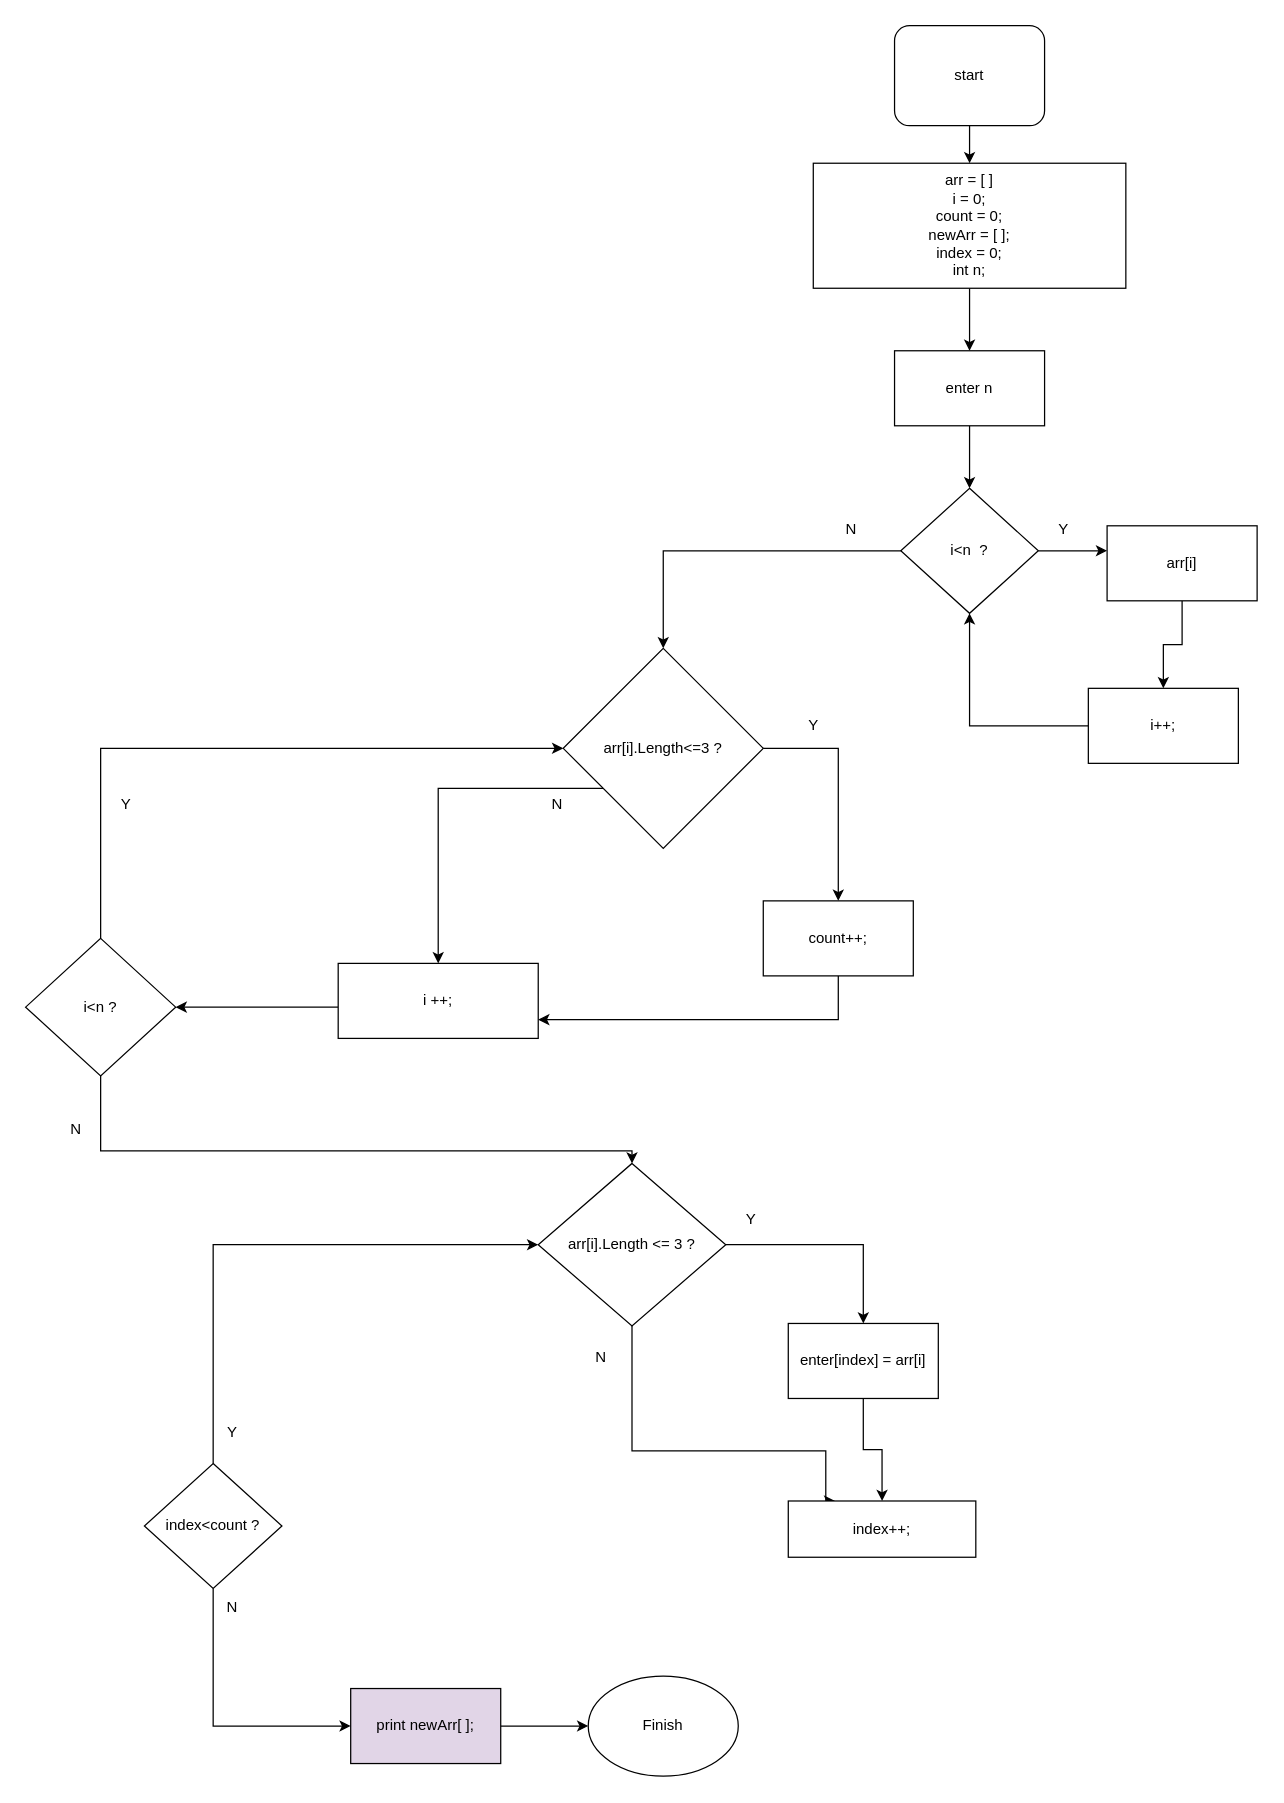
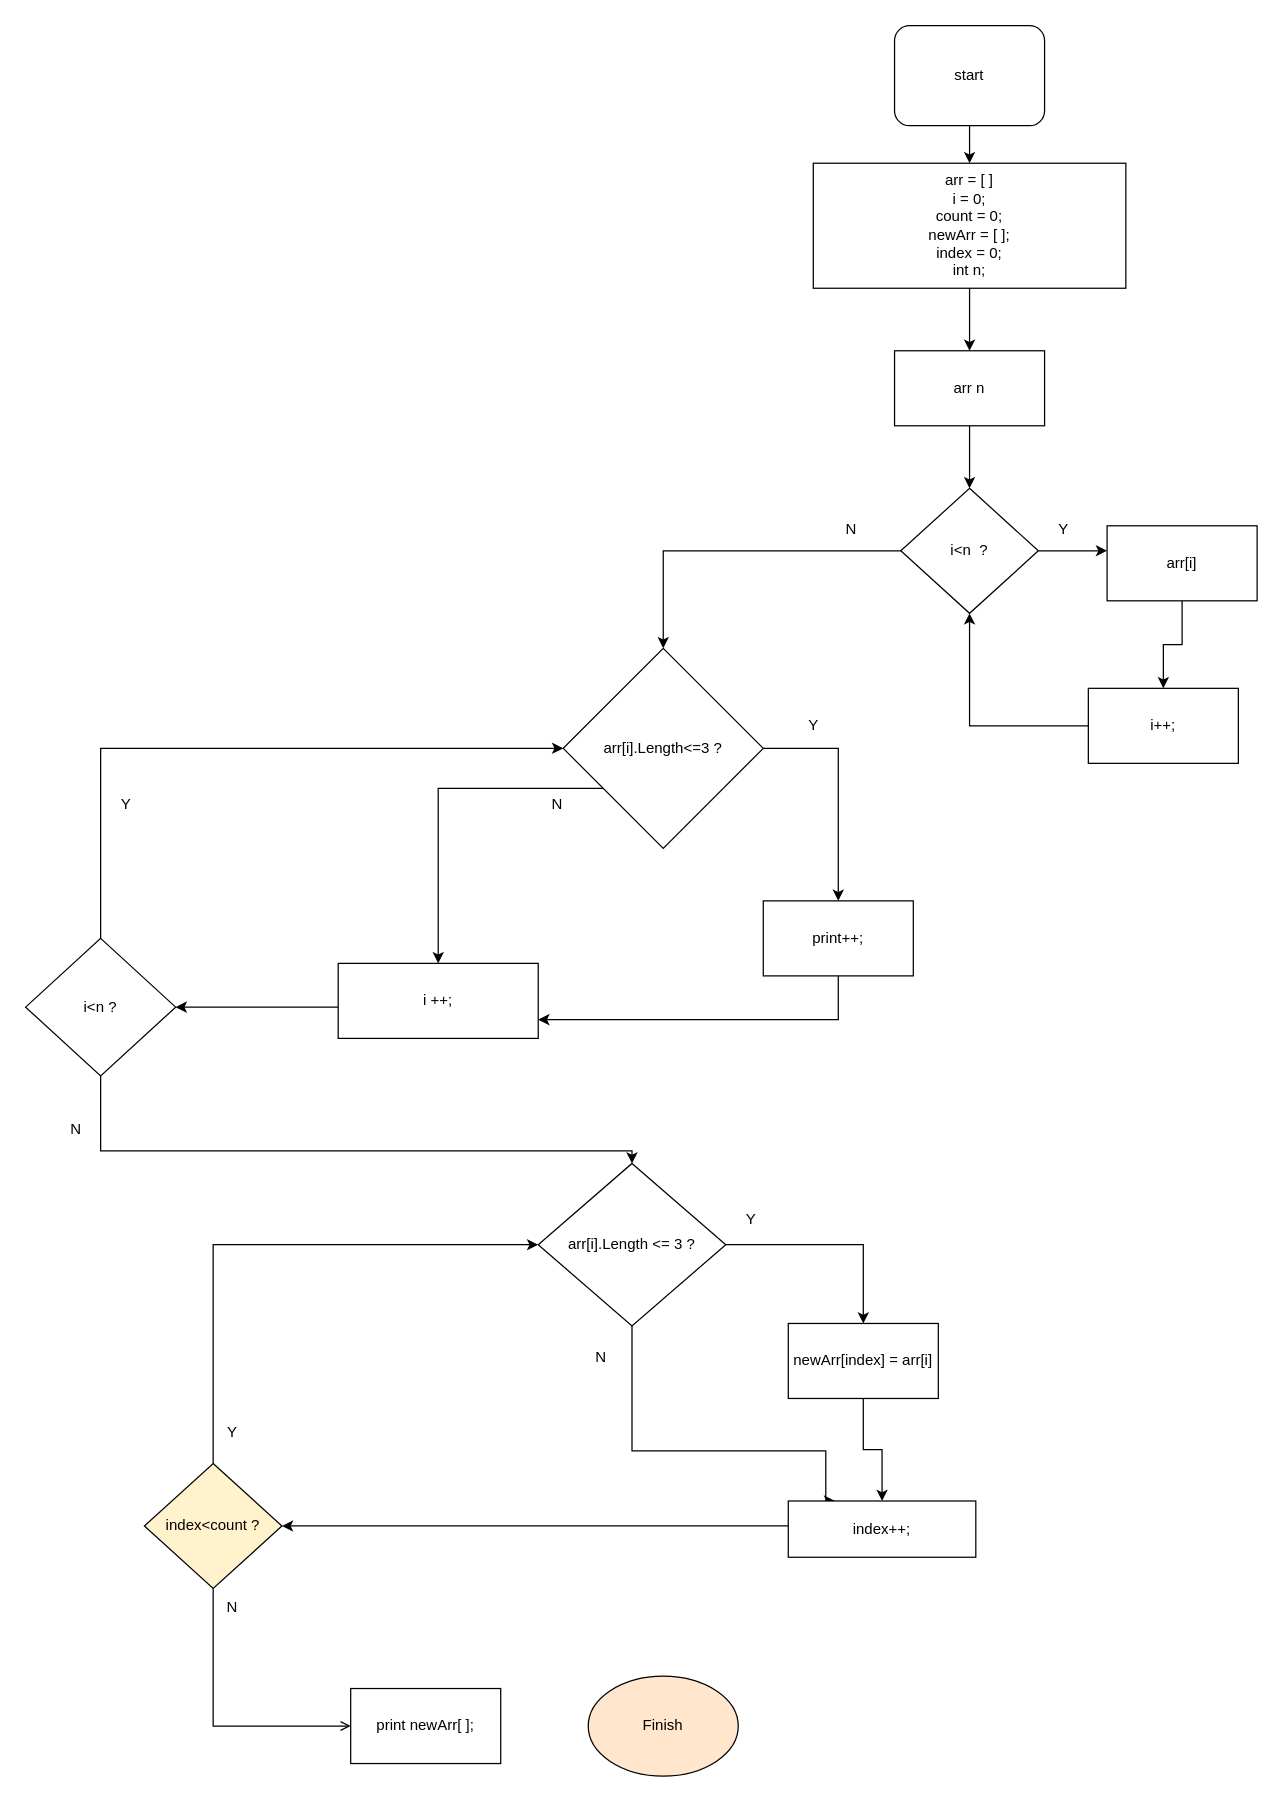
- <mxCell id="24" value="enter n" style="rounded=0;whiteSpace=wrap;html=1;" vertex="1" parent="1"><mxGeometry x="715" y="280" width="120" height="60" as="geometry" /></mxCell>
+ <mxCell id="24" value="arr n" style="rounded=0;whiteSpace=wrap;html=1;" vertex="1" parent="1"><mxGeometry x="715" y="280" width="120" height="60" as="geometry" /></mxCell>
- <mxCell id="15" value="count++;" style="rounded=0;whiteSpace=wrap;html=1;" vertex="1" parent="1"><mxGeometry x="610" y="720" width="120" height="60" as="geometry" /></mxCell>
+ <mxCell id="15" value="print++;" style="rounded=0;whiteSpace=wrap;html=1;" vertex="1" parent="1"><mxGeometry x="610" y="720" width="120" height="60" as="geometry" /></mxCell>
- <mxCell id="17" value="enter[index] = arr[i]" style="rounded=0;whiteSpace=wrap;html=1;" vertex="1" parent="1"><mxGeometry x="630" y="1058" width="120" height="60" as="geometry" /></mxCell>
+ <mxCell id="17" value="newArr[index] = arr[i]" style="rounded=0;whiteSpace=wrap;html=1;" vertex="1" parent="1"><mxGeometry x="630" y="1058" width="120" height="60" as="geometry" /></mxCell>
- <mxCell id="41" value="index&amp;lt;count ?" style="rhombus;whiteSpace=wrap;html=1;" vertex="1" parent="1"><mxGeometry x="115" y="1170" width="110" height="100" as="geometry" /></mxCell>
+ <mxCell id="41" value="index&amp;lt;count ?" style="rhombus;whiteSpace=wrap;html=1;fillColor=#fff2cc;" vertex="1" parent="1"><mxGeometry x="115" y="1170" width="110" height="100" as="geometry" /></mxCell>
+ <mxCell id="18" style="edgeStyle=orthogonalEdgeStyle;rounded=0;orthogonalLoop=1;jettySize=auto;html=1;entryX=1;entryY=0.5;entryDx=0;entryDy=0;" edge="1" parent="1" source="19" target="41"><mxGeometry relative="1" as="geometry"><mxPoint x="260" y="1180" as="targetPoint" /><Array as="points"><mxPoint x="290" y="1220" /><mxPoint x="290" y="1220" /></Array></mxGeometry></mxCell>
- <mxCell id="39" style="edgeStyle=orthogonalEdgeStyle;rounded=0;orthogonalLoop=1;jettySize=auto;html=1;entryX=0;entryY=0.5;entryDx=0;entryDy=0;" edge="1" parent="1" source="41" target="21"><mxGeometry relative="1" as="geometry"><mxPoint x="430" y="1360" as="targetPoint" /><Array as="points"><mxPoint x="170" y="1380" /></Array></mxGeometry></mxCell>
+ <mxCell id="39" style="edgeStyle=orthogonalEdgeStyle;rounded=0;orthogonalLoop=1;jettySize=auto;html=1;entryX=0;entryY=0.5;entryDx=0;entryDy=0;endArrow=open;" edge="1" parent="1" source="41" target="21"><mxGeometry relative="1" as="geometry"><mxPoint x="430" y="1360" as="targetPoint" /><Array as="points"><mxPoint x="170" y="1380" /></Array></mxGeometry></mxCell>
- <mxCell id="21" value="print newArr[ ];" style="rounded=0;whiteSpace=wrap;html=1;fillColor=#e1d5e7;" vertex="1" parent="1"><mxGeometry x="280" y="1350" width="120" height="60" as="geometry" /></mxCell>
+ <mxCell id="21" value="print newArr[ ];" style="rounded=0;whiteSpace=wrap;html=1;" vertex="1" parent="1"><mxGeometry x="280" y="1350" width="120" height="60" as="geometry" /></mxCell>
- <mxCell id="20" style="edgeStyle=orthogonalEdgeStyle;rounded=0;orthogonalLoop=1;jettySize=auto;html=1;" edge="1" parent="1" source="21" target="22"><mxGeometry relative="1" as="geometry" /></mxCell>
- <mxCell id="22" value="Finish" style="ellipse;whiteSpace=wrap;html=1;" vertex="1" parent="1"><mxGeometry x="470" y="1340" width="120" height="80" as="geometry" /></mxCell>
+ <mxCell id="22" value="Finish" style="ellipse;whiteSpace=wrap;html=1;fillColor=#ffe6cc;" vertex="1" parent="1"><mxGeometry x="470" y="1340" width="120" height="80" as="geometry" /></mxCell>
